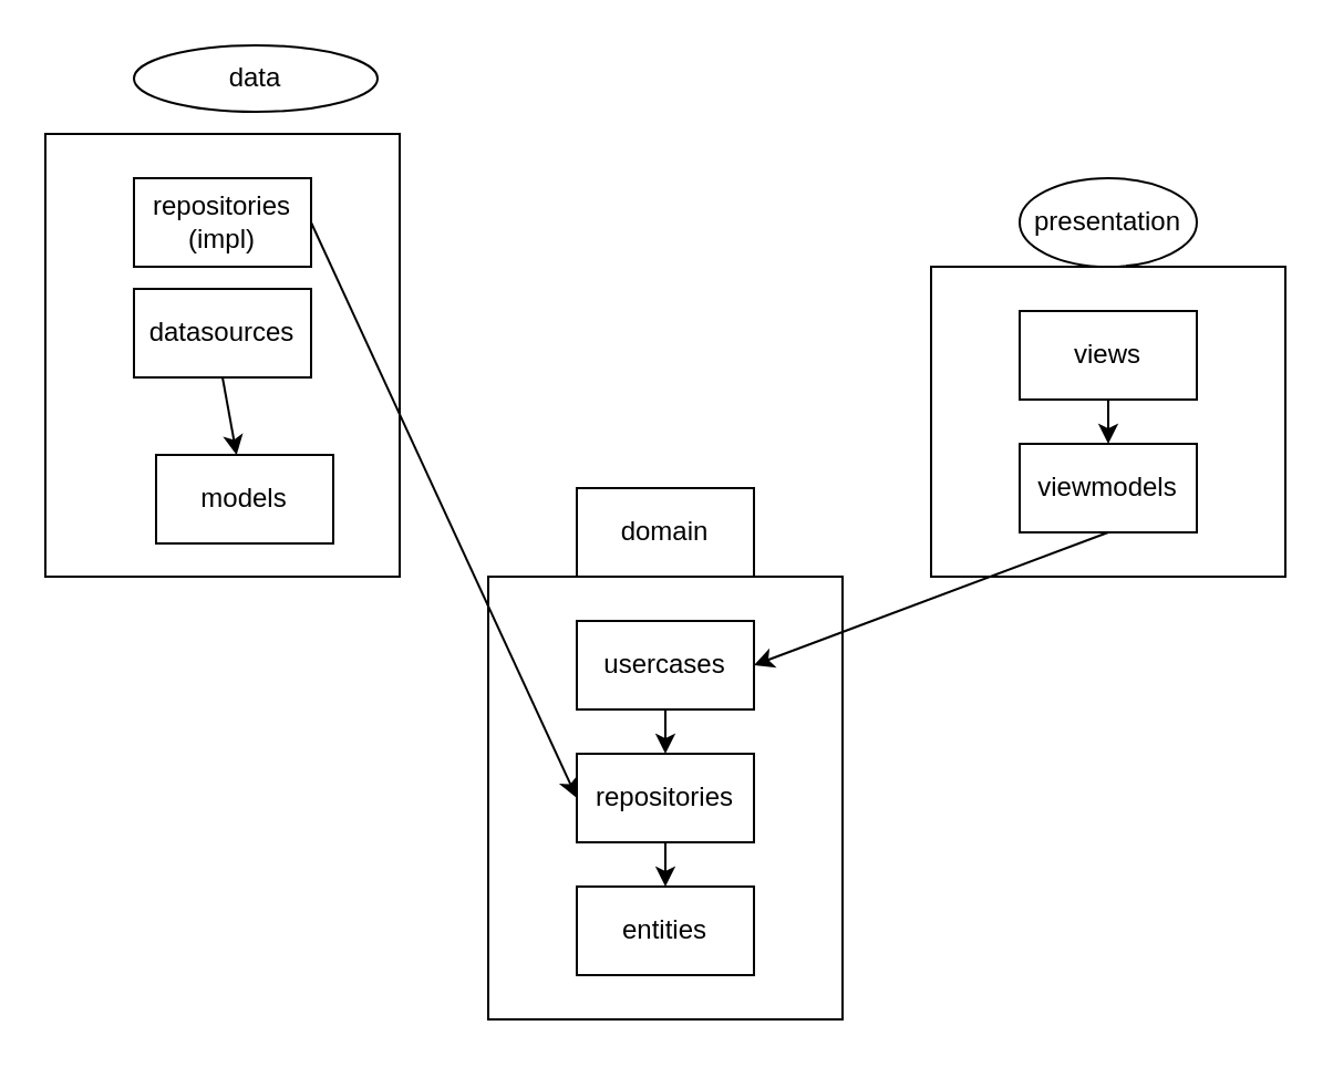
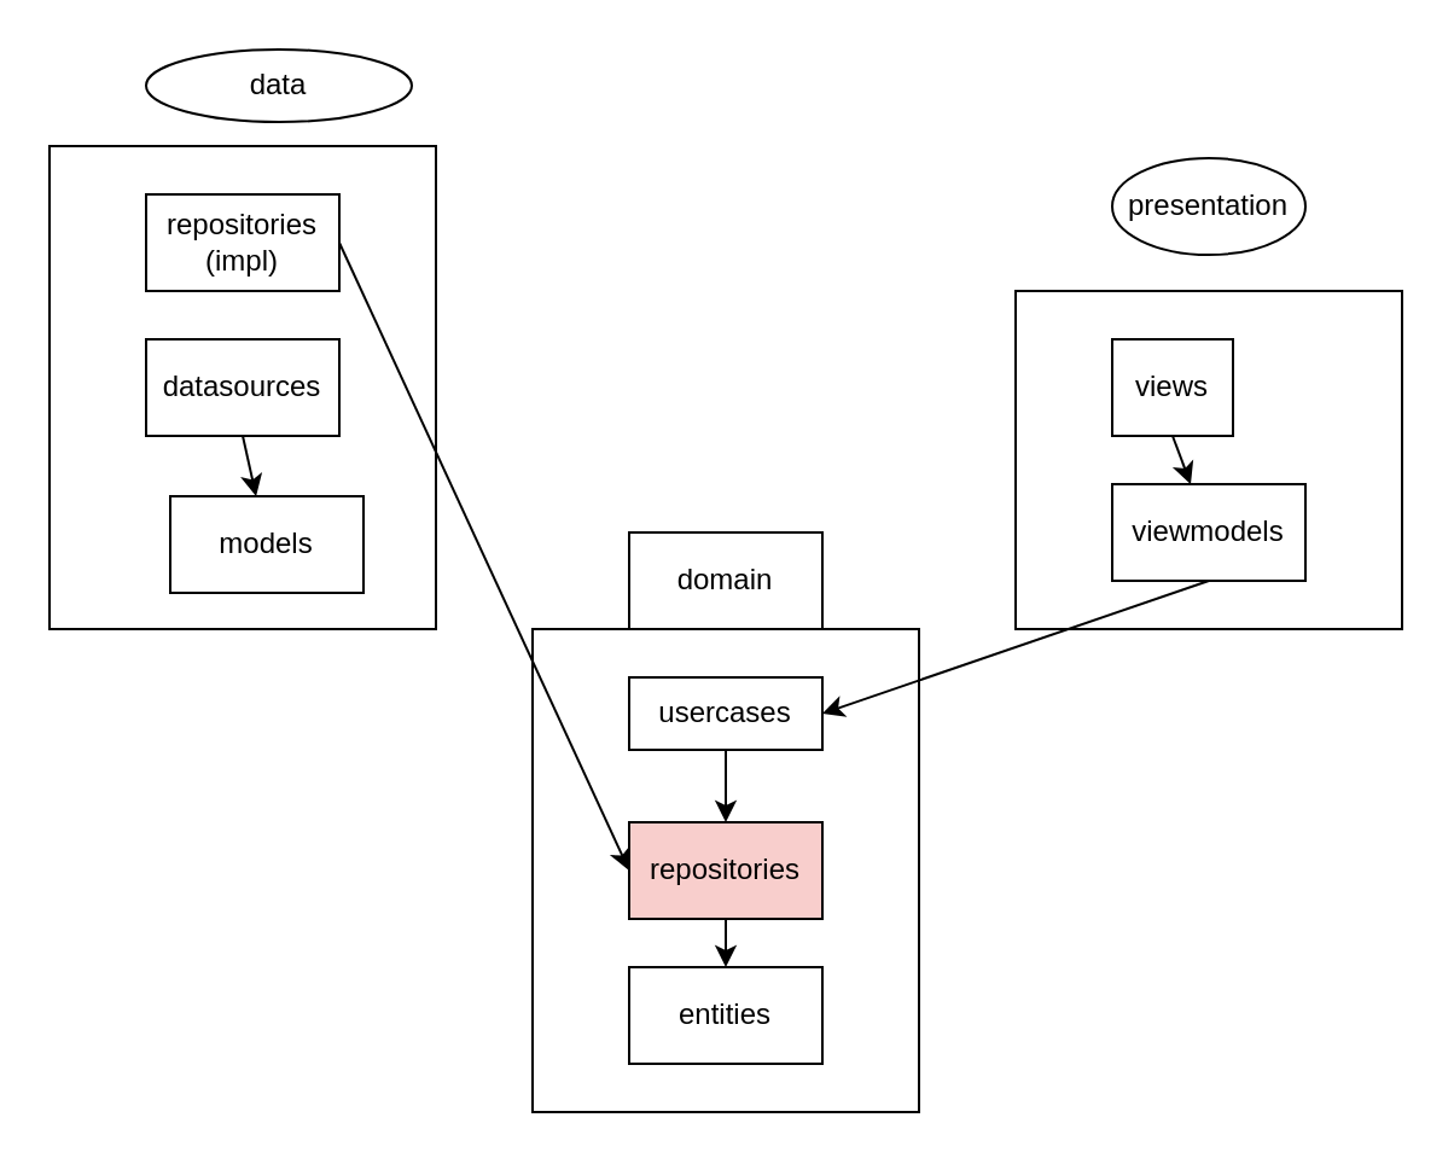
- <mxCell id="21" value="presentation" style="ellipse;whiteSpace=wrap;html=1;" vertex="1" parent="1"><mxGeometry x="460" y="80" width="80" height="40" as="geometry" /></mxCell>
+ <mxCell id="21" value="presentation" style="ellipse;whiteSpace=wrap;html=1;" vertex="1" parent="1"><mxGeometry x="460" y="65" width="80" height="40" as="geometry" /></mxCell>
- <mxCell id="12" value="datasources" style="whiteSpace=wrap;html=1;" vertex="1" parent="1"><mxGeometry x="60" y="130" width="80" height="40" as="geometry" /></mxCell>
+ <mxCell id="12" value="datasources" style="whiteSpace=wrap;html=1;" vertex="1" parent="1"><mxGeometry x="60" y="140" width="80" height="40" as="geometry" /></mxCell>
- <mxCell id="20" value="views" style="whiteSpace=wrap;html=1;" vertex="1" parent="1"><mxGeometry x="460" y="140" width="80" height="40" as="geometry" /></mxCell>
+ <mxCell id="20" value="views" style="whiteSpace=wrap;html=1;" vertex="1" parent="1"><mxGeometry x="460" y="140" width="50" height="40" as="geometry" /></mxCell>
- <mxCell id="7" value="usercases" style="whiteSpace=wrap;html=1;" vertex="1" parent="1"><mxGeometry x="260" y="280" width="80" height="40" as="geometry" /></mxCell>
+ <mxCell id="7" value="usercases" style="whiteSpace=wrap;html=1;" vertex="1" parent="1"><mxGeometry x="260" y="280" width="80" height="30" as="geometry" /></mxCell>
- <mxCell id="5" value="repositories" style="whiteSpace=wrap;html=1;" vertex="1" parent="1"><mxGeometry x="260" y="340" width="80" height="40" as="geometry" /></mxCell>
+ <mxCell id="5" value="repositories" style="whiteSpace=wrap;html=1;fillColor=#f8cecc;" vertex="1" parent="1"><mxGeometry x="260" y="340" width="80" height="40" as="geometry" /></mxCell>
